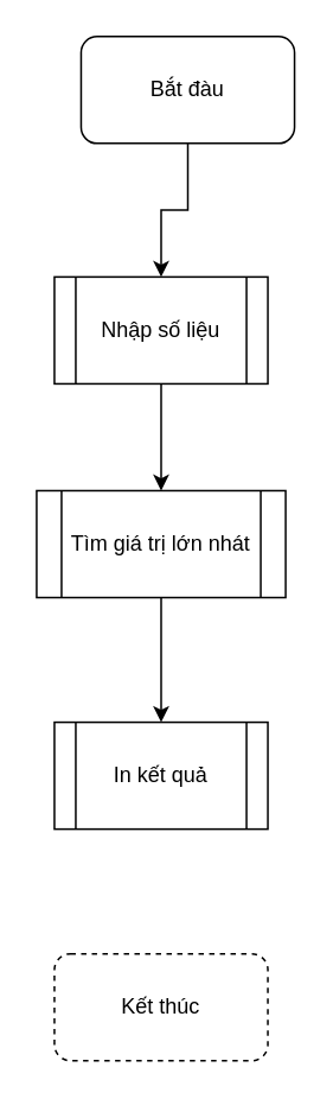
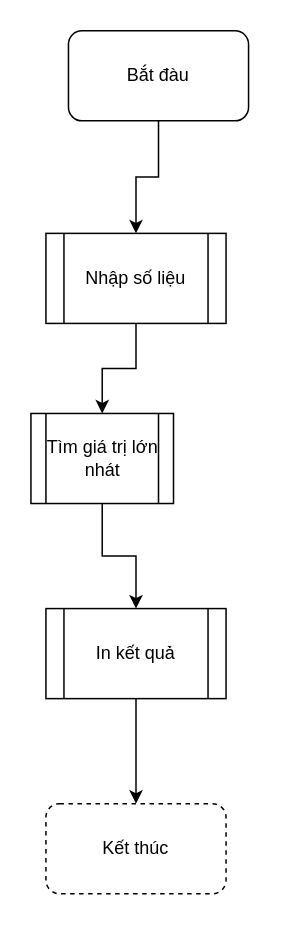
- <mxCell id="7" value="Tìm giá trị lớn nhát" style="shape=process;whiteSpace=wrap;html=1;backgroundOutline=1;" vertex="1" parent="1"><mxGeometry x="20" y="275" width="140" height="60" as="geometry" /></mxCell>
+ <mxCell id="7" value="Tìm giá trị lớn nhát" style="shape=process;whiteSpace=wrap;html=1;backgroundOutline=1;" vertex="1" parent="1"><mxGeometry x="20" y="275" width="95" height="60" as="geometry" /></mxCell>
+ <mxCell id="8" value="" style="edgeStyle=orthogonalEdgeStyle;rounded=0;orthogonalLoop=1;jettySize=auto;html=1;" edge="1" parent="1" source="9" target="10"><mxGeometry relative="1" as="geometry" /></mxCell>
